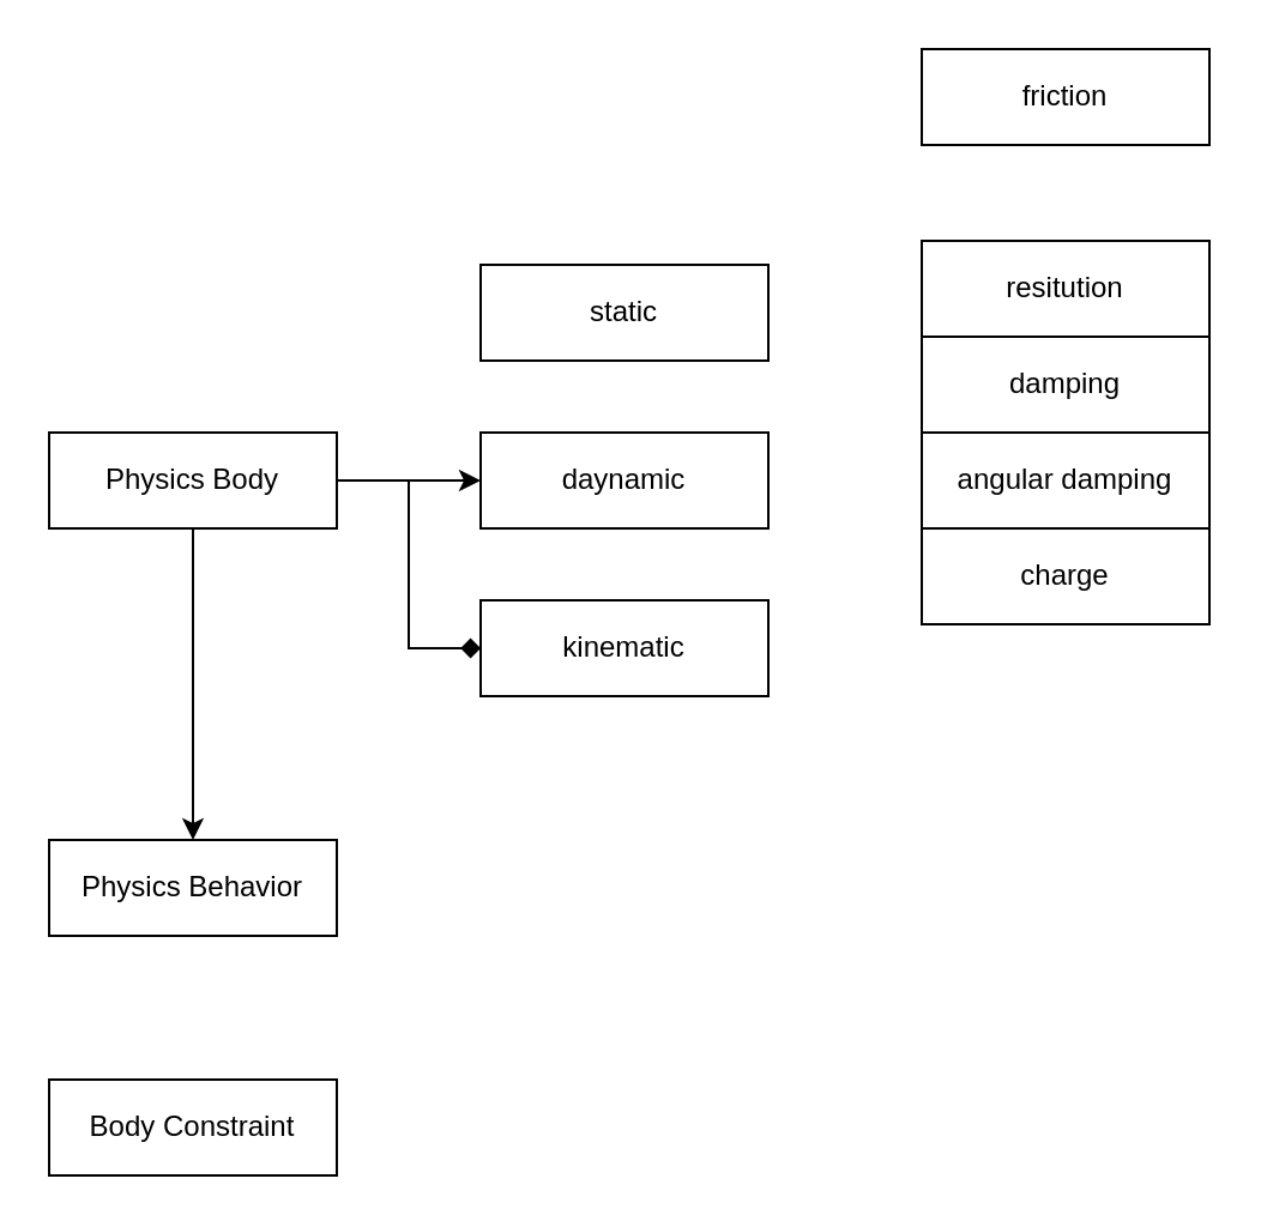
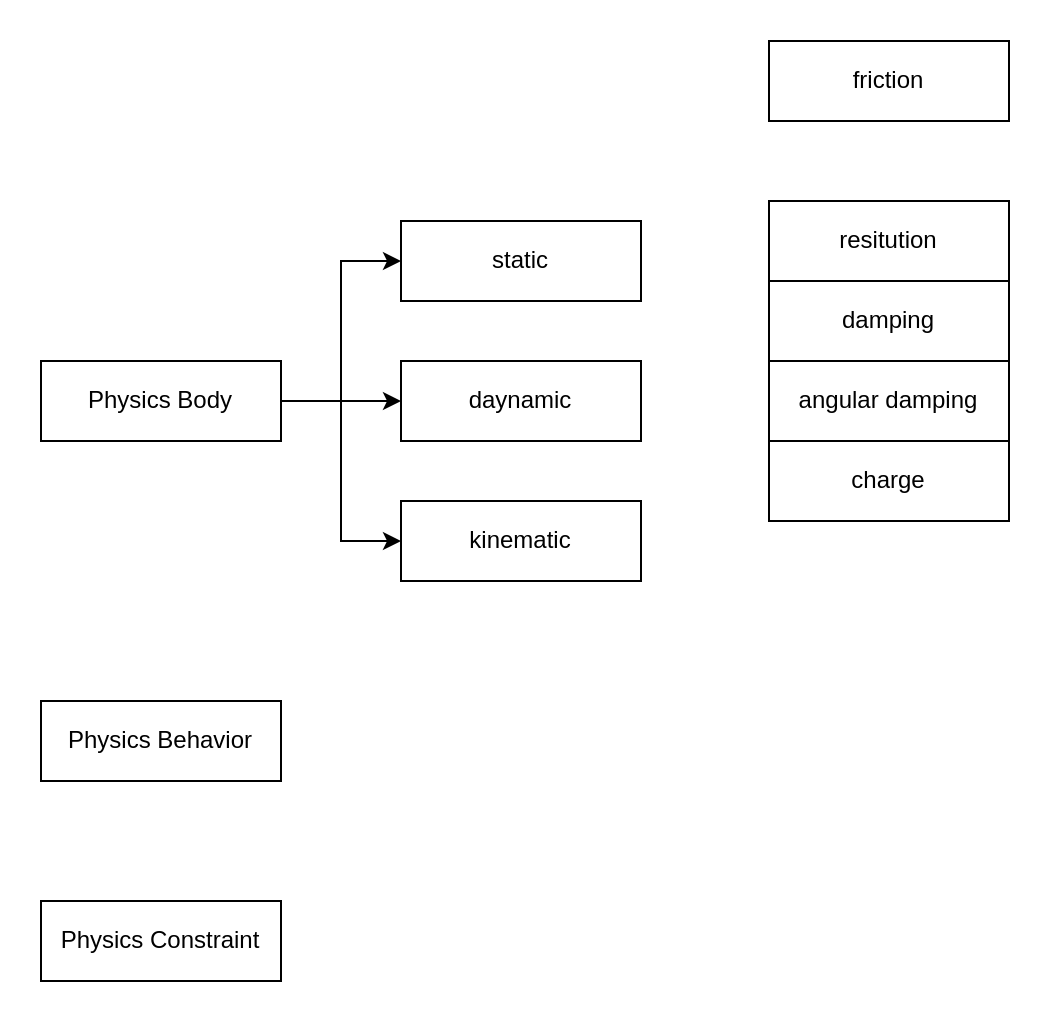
- <mxCell id="4" style="edgeStyle=orthogonalEdgeStyle;rounded=0;orthogonalLoop=1;jettySize=auto;html=1;entryX=0;entryY=0.5;entryDx=0;entryDy=0;endArrow=diamond;" edge="1" parent="1" source="5" target="8"><mxGeometry relative="1" as="geometry" /></mxCell>
+ <mxCell id="4" style="edgeStyle=orthogonalEdgeStyle;rounded=0;orthogonalLoop=1;jettySize=auto;html=1;entryX=0;entryY=0.5;entryDx=0;entryDy=0;" edge="1" parent="1" source="5" target="8"><mxGeometry relative="1" as="geometry" /></mxCell>
- <mxCell id="2" style="edgeStyle=orthogonalEdgeStyle;rounded=0;orthogonalLoop=1;jettySize=auto;html=1;" edge="1" parent="1" source="5" target="14"><mxGeometry relative="1" as="geometry" /></mxCell>
+ <mxCell id="2" style="edgeStyle=orthogonalEdgeStyle;rounded=0;orthogonalLoop=1;jettySize=auto;html=1;entryX=0;entryY=0.5;entryDx=0;entryDy=0;" edge="1" parent="1" source="5" target="6"><mxGeometry relative="1" as="geometry" /></mxCell>
- <mxCell id="15" value="Body Constraint" style="rounded=0;whiteSpace=wrap;html=1;" vertex="1" parent="1"><mxGeometry x="20" y="450" width="120" height="40" as="geometry" /></mxCell>
+ <mxCell id="15" value="Physics Constraint" style="rounded=0;whiteSpace=wrap;html=1;" vertex="1" parent="1"><mxGeometry x="20" y="450" width="120" height="40" as="geometry" /></mxCell>
